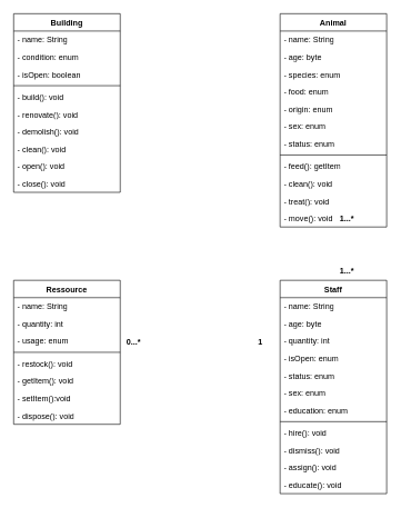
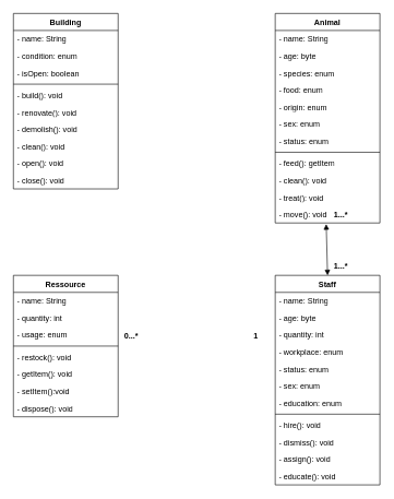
+ <mxCell id="48" value="" style="endArrow=block;startArrow=block;endFill=1;startFill=1;html=1;rounded=0;exitX=0.487;exitY=1.066;exitDx=0;exitDy=0;exitPerimeter=0;entryX=0.5;entryY=0;entryDx=0;entryDy=0;" edge="1" parent="1" source="38" target="13"><mxGeometry width="160" relative="1" as="geometry"><mxPoint x="330" y="420" as="sourcePoint" /><mxPoint x="490" y="420" as="targetPoint" /><Array as="points" /></mxGeometry></mxCell>
- <mxCell id="17" value="- isOpen: enum" style="text;strokeColor=none;fillColor=none;align=left;verticalAlign=top;spacingLeft=4;spacingRight=4;overflow=hidden;rotatable=0;points=[[0,0.5],[1,0.5]];portConstraint=eastwest;whiteSpace=wrap;html=1;" vertex="1" parent="13"><mxGeometry y="104" width="160" height="26" as="geometry" /></mxCell>
+ <mxCell id="17" value="- workplace: enum" style="text;strokeColor=none;fillColor=none;align=left;verticalAlign=top;spacingLeft=4;spacingRight=4;overflow=hidden;rotatable=0;points=[[0,0.5],[1,0.5]];portConstraint=eastwest;whiteSpace=wrap;html=1;" vertex="1" parent="13"><mxGeometry y="104" width="160" height="26" as="geometry" /></mxCell>
